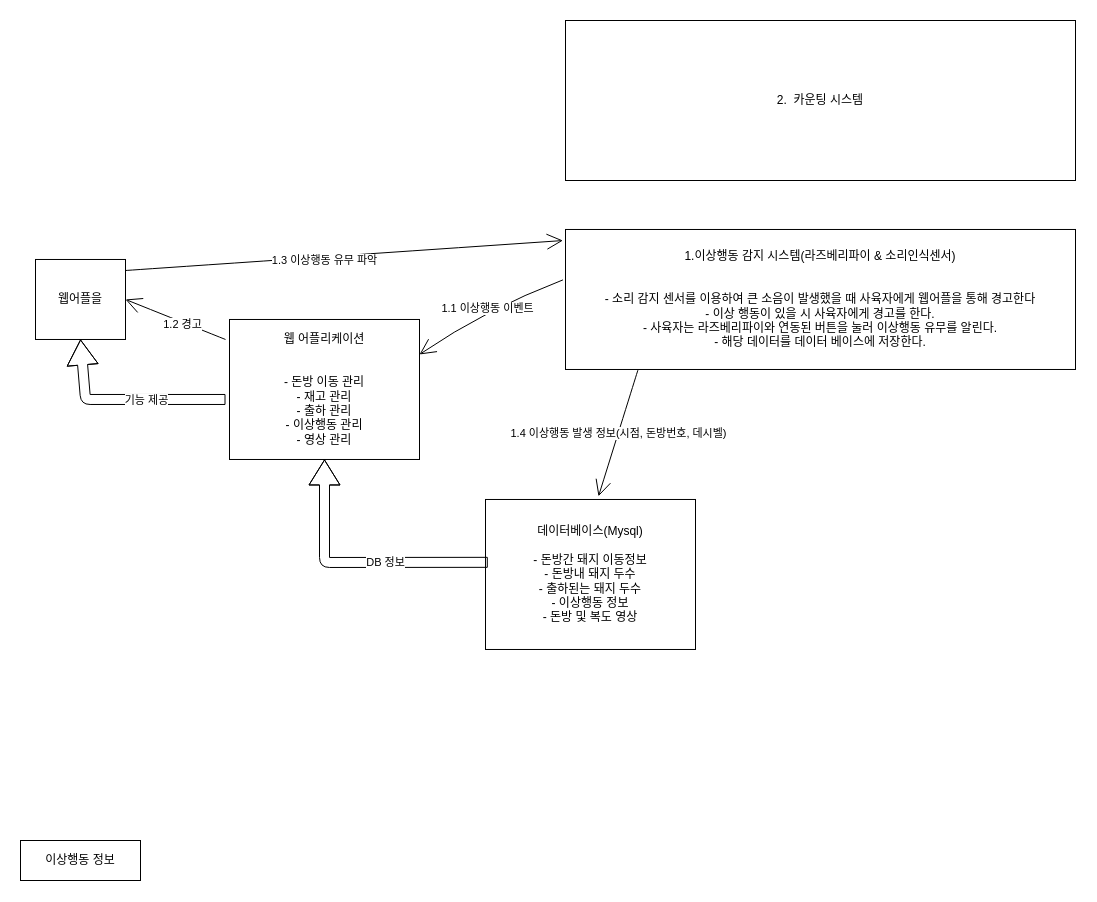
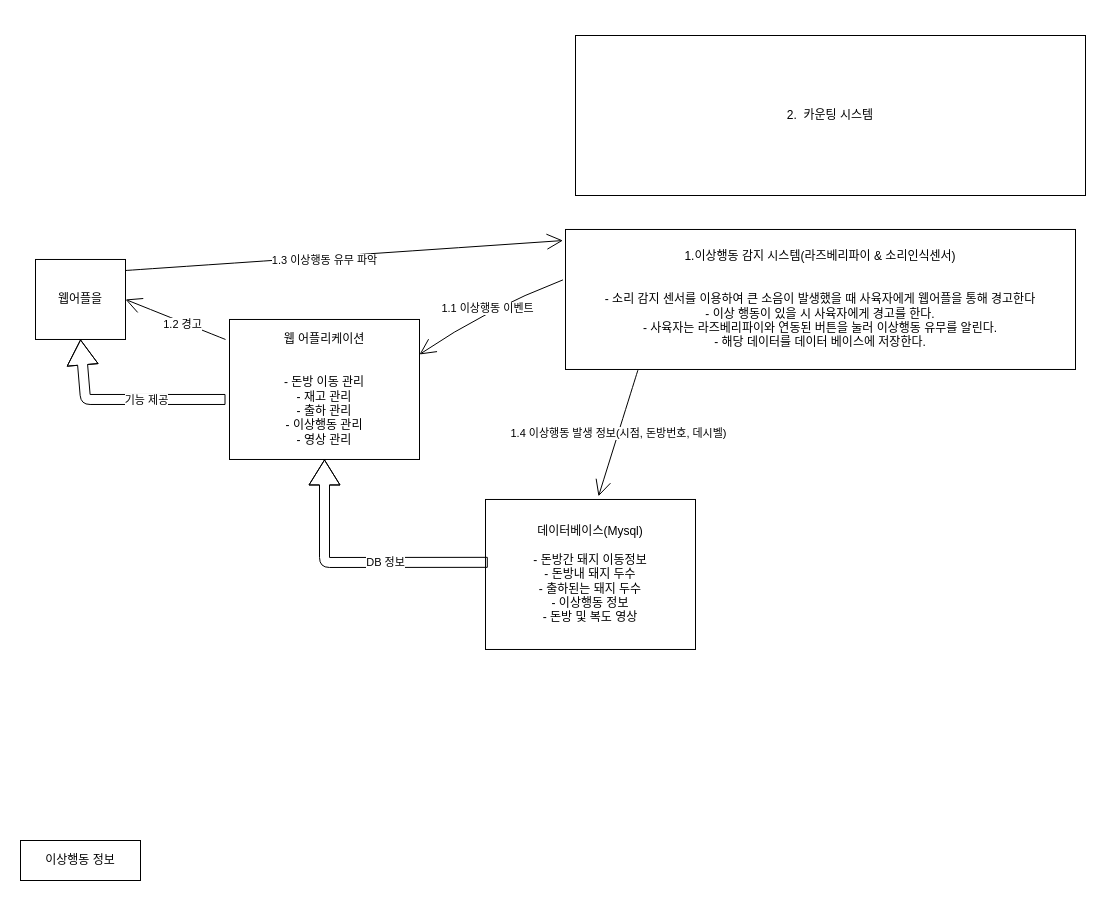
- <mxCell id="16" value="2.&amp;nbsp; 카운팅 시스템" style="rounded=0;whiteSpace=wrap;html=1;hachureGap=4;" vertex="1" parent="1"><mxGeometry x="565" y="20" width="510" height="160" as="geometry" /></mxCell>
+ <mxCell id="16" value="2.&amp;nbsp; 카운팅 시스템" style="rounded=0;whiteSpace=wrap;html=1;hachureGap=4;" vertex="1" parent="1"><mxGeometry x="575" y="35" width="510" height="160" as="geometry" /></mxCell>
